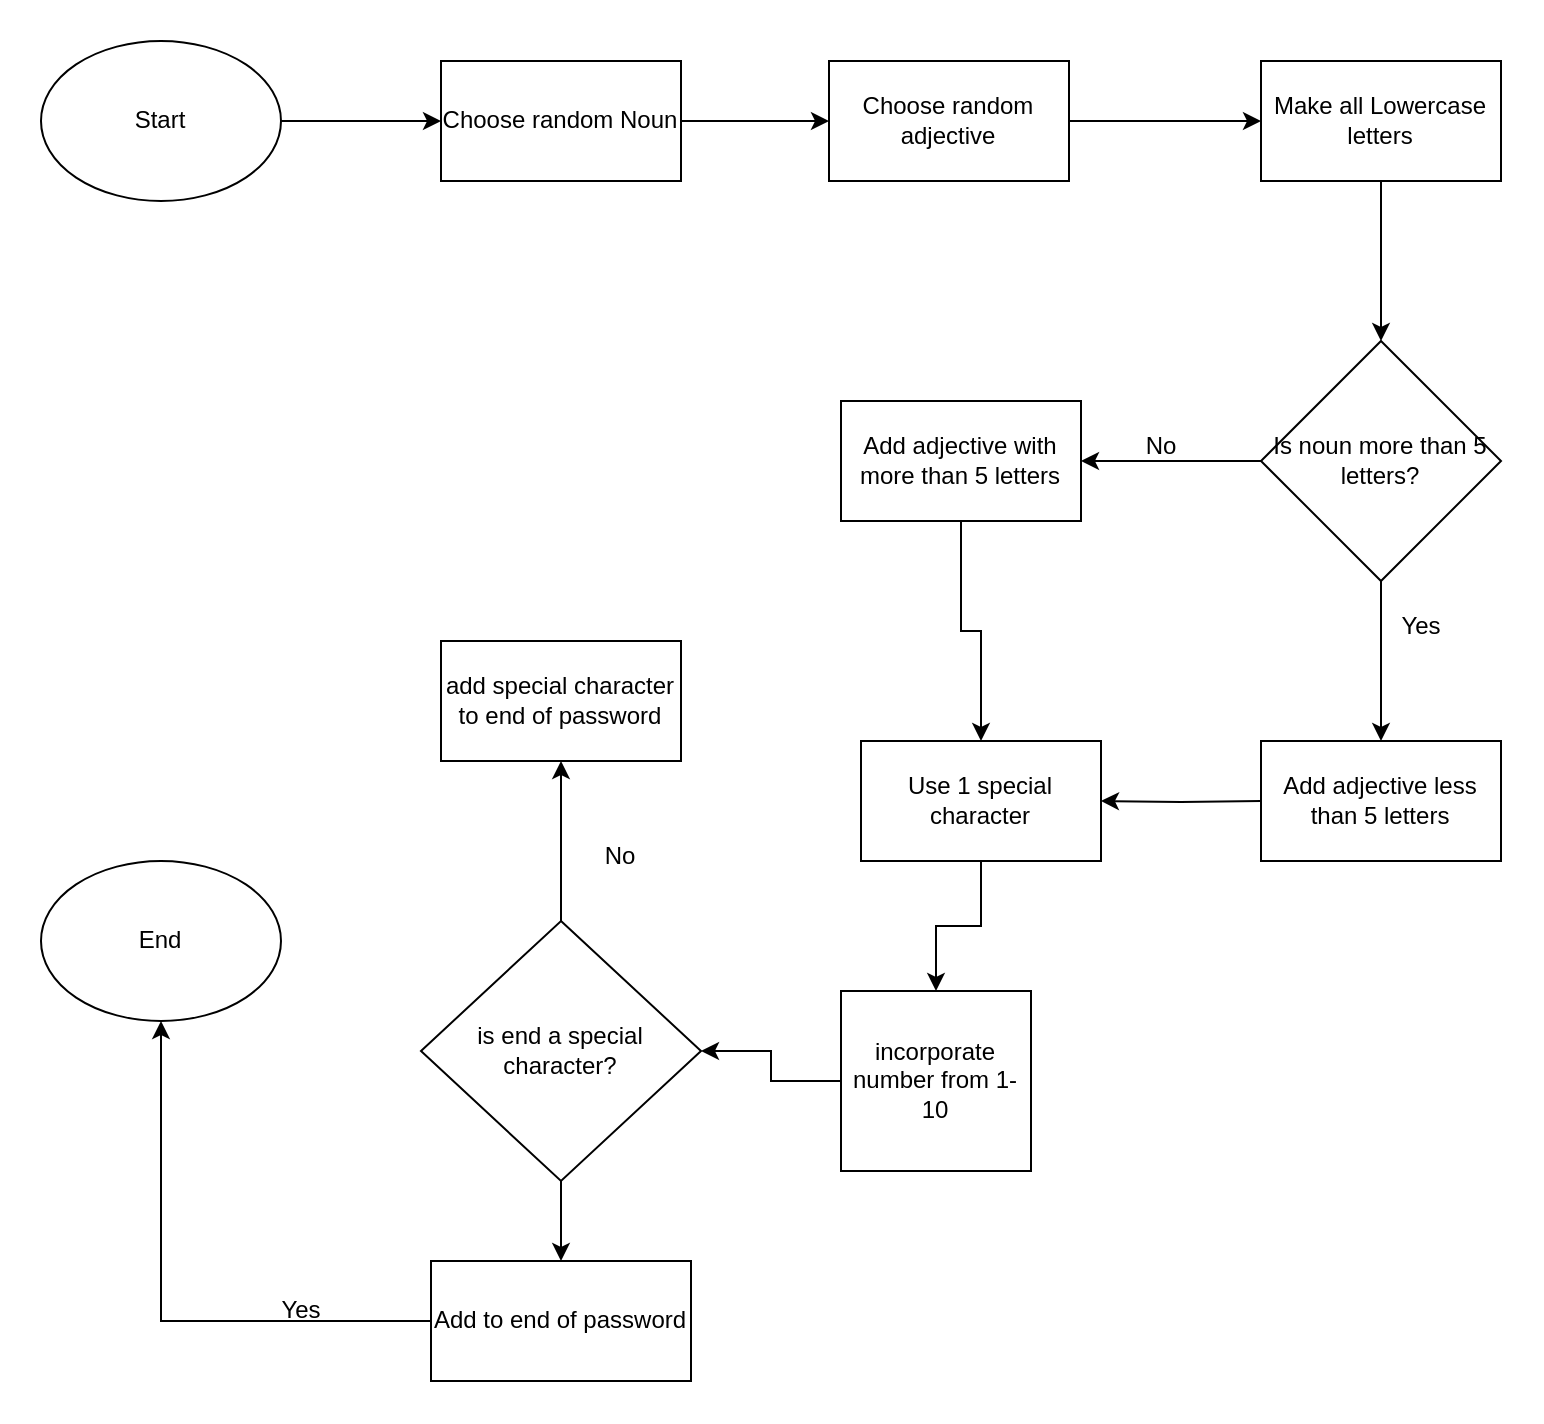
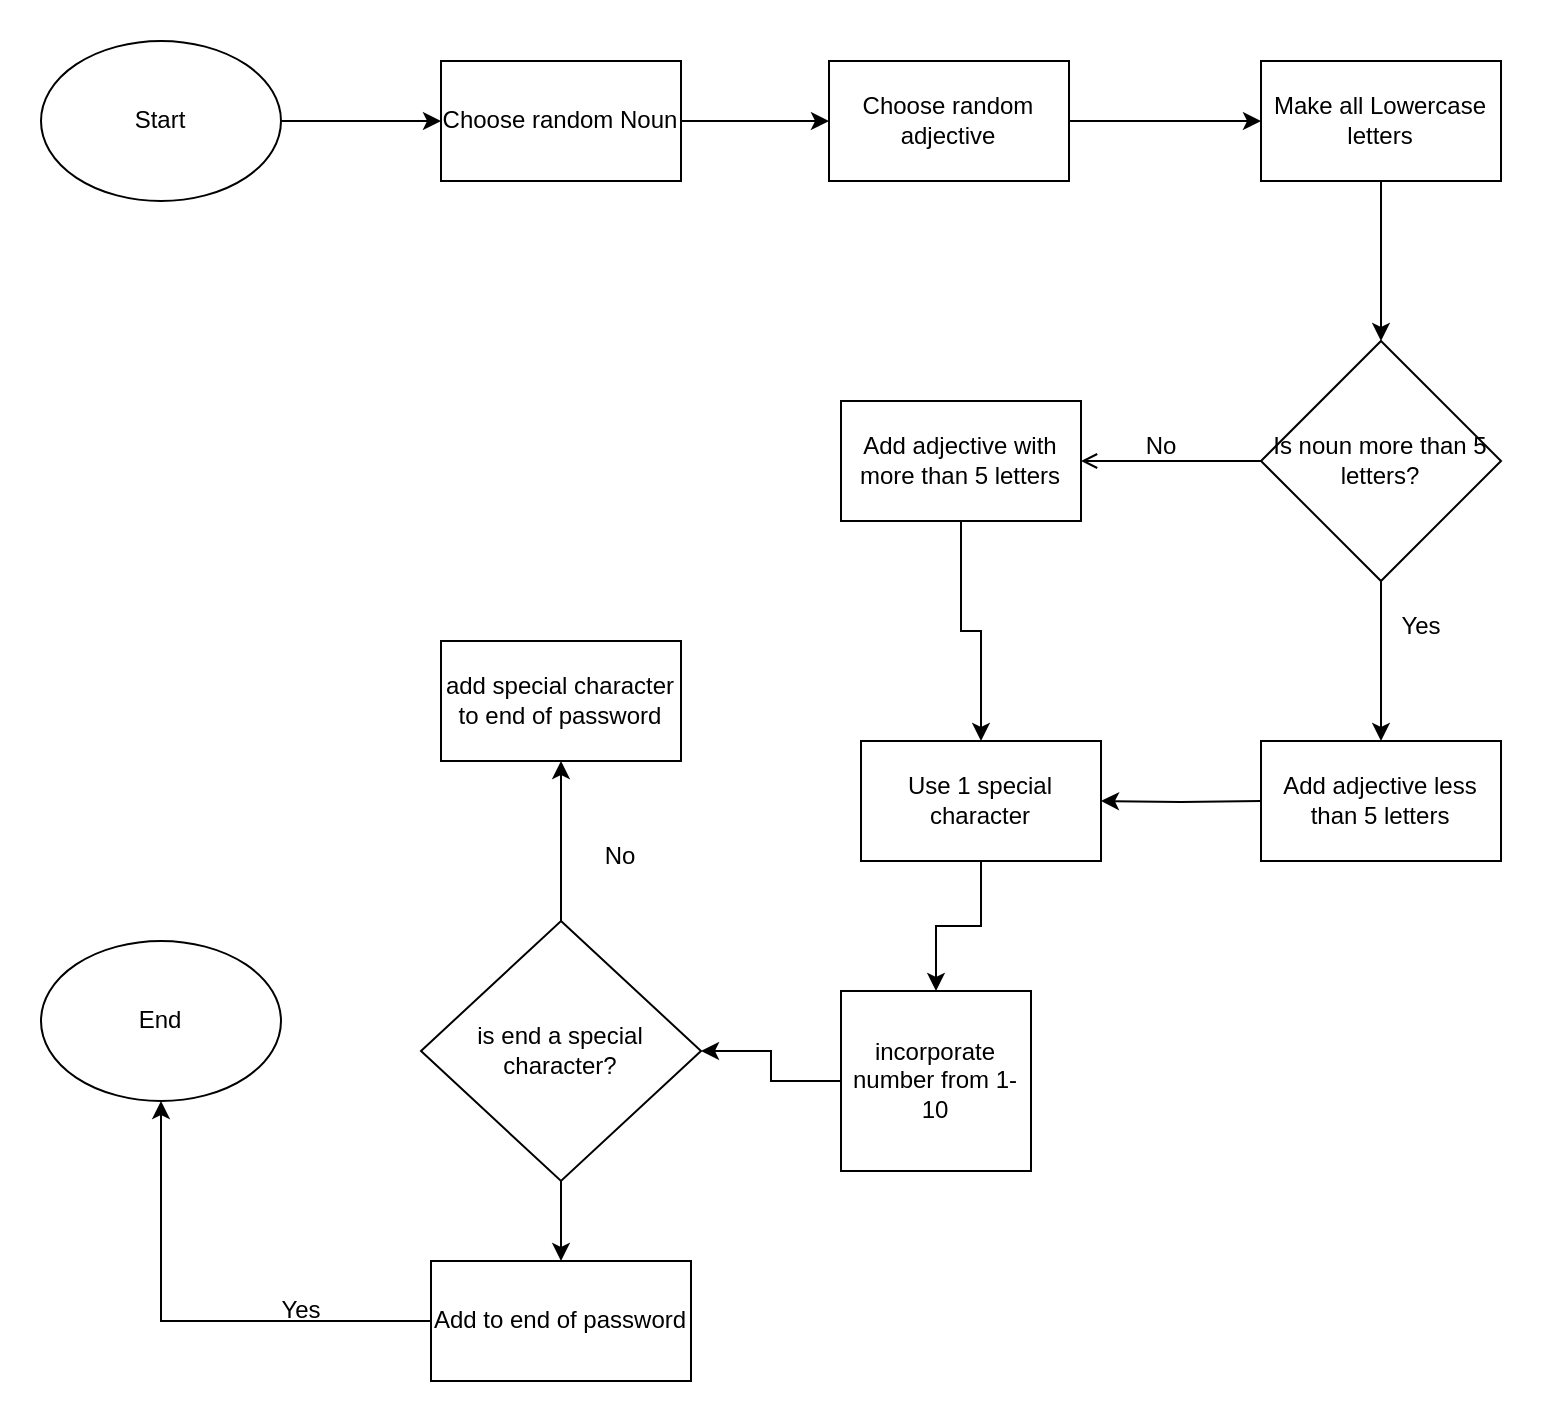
- <mxCell id="24" value="" style="edgeStyle=orthogonalEdgeStyle;rounded=0;orthogonalLoop=1;jettySize=auto;html=1;" edge="1" parent="1" source="25" target="28"><mxGeometry relative="1" as="geometry" /></mxCell>
+ <mxCell id="24" value="" style="edgeStyle=orthogonalEdgeStyle;rounded=0;orthogonalLoop=1;jettySize=auto;html=1;endArrow=open;" edge="1" parent="1" source="25" target="28"><mxGeometry relative="1" as="geometry" /></mxCell>
- <mxCell id="20" value="End" style="ellipse;whiteSpace=wrap;html=1;" vertex="1" parent="1"><mxGeometry x="20" y="430" width="120" height="80" as="geometry" /></mxCell>
+ <mxCell id="20" value="End" style="ellipse;whiteSpace=wrap;html=1;" vertex="1" parent="1"><mxGeometry x="20" y="470" width="120" height="80" as="geometry" /></mxCell>
